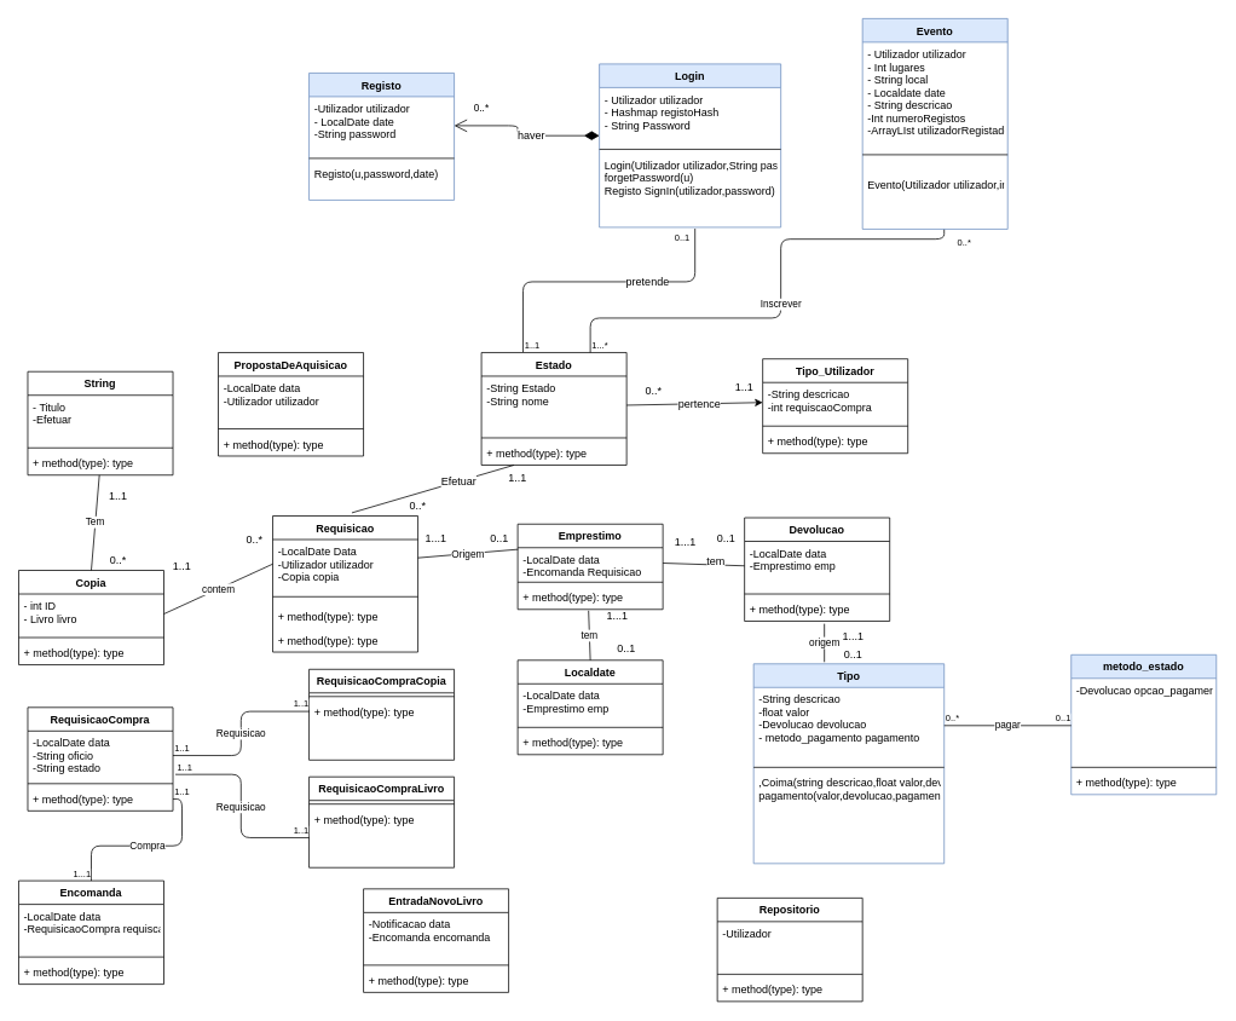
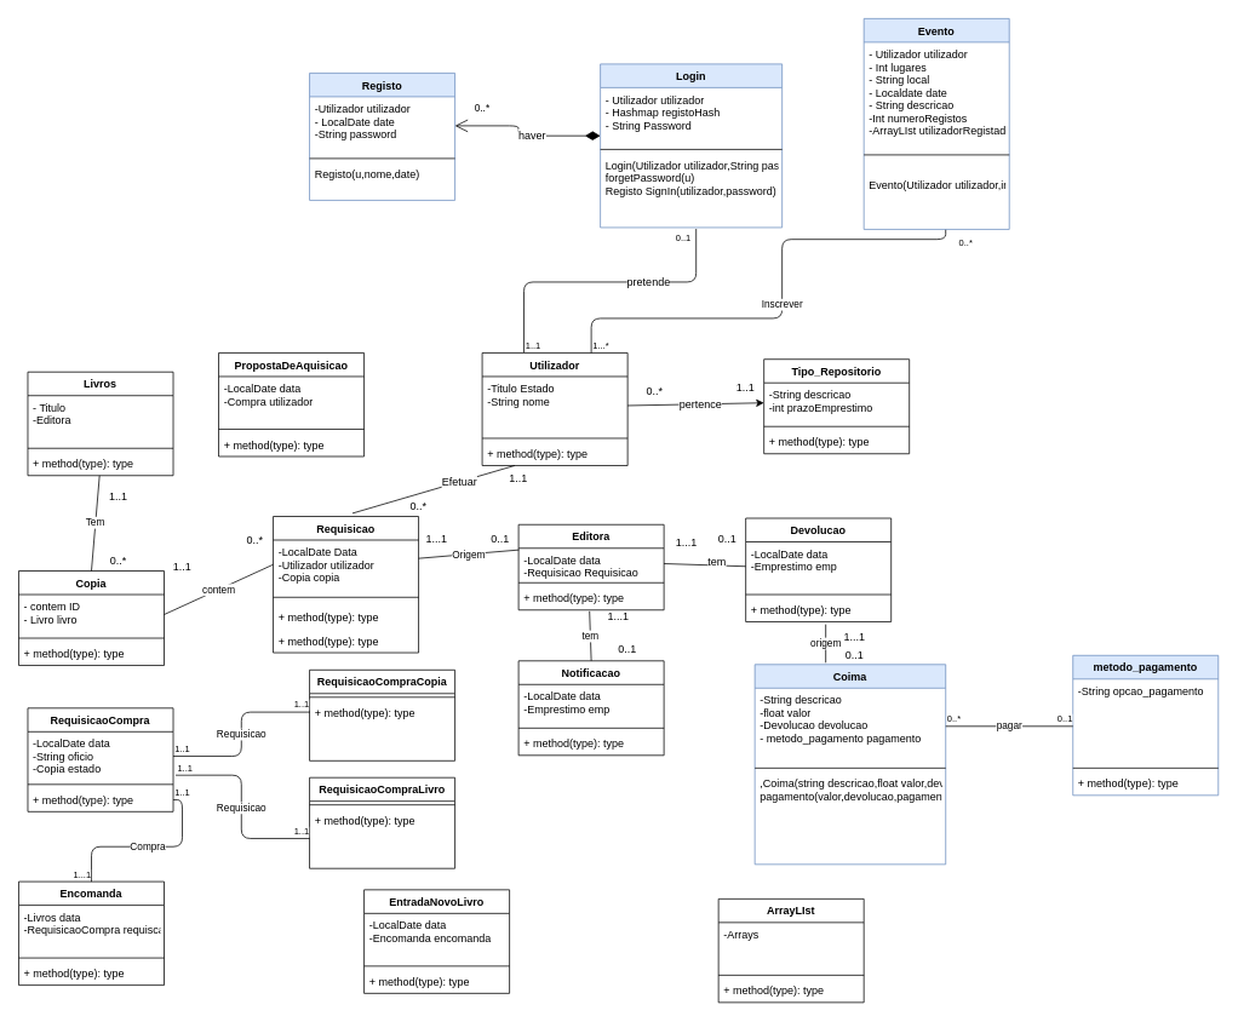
- <mxCell id="104" value="Registo(u,password,date)&#10;" style="text;strokeColor=none;fillColor=none;align=left;verticalAlign=top;spacingLeft=4;spacingRight=4;overflow=hidden;rotatable=0;points=[[0,0.5],[1,0.5]];portConstraint=eastwest;" parent="101" vertex="1"><mxGeometry y="98" width="160" height="42" as="geometry" /></mxCell>
+ <mxCell id="104" value="Registo(u,nome,date)&#10;" style="text;strokeColor=none;fillColor=none;align=left;verticalAlign=top;spacingLeft=4;spacingRight=4;overflow=hidden;rotatable=0;points=[[0,0.5],[1,0.5]];portConstraint=eastwest;" parent="101" vertex="1"><mxGeometry y="98" width="160" height="42" as="geometry" /></mxCell>
- <mxCell id="6" value="Estado" style="swimlane;fontStyle=1;align=center;verticalAlign=top;childLayout=stackLayout;horizontal=1;startSize=26;horizontalStack=0;resizeParent=1;resizeParentMax=0;resizeLast=0;collapsible=1;marginBottom=0;" parent="1" vertex="1"><mxGeometry x="530" y="388" width="160" height="124" as="geometry" /></mxCell>
+ <mxCell id="6" value="Utilizador" style="swimlane;fontStyle=1;align=center;verticalAlign=top;childLayout=stackLayout;horizontal=1;startSize=26;horizontalStack=0;resizeParent=1;resizeParentMax=0;resizeLast=0;collapsible=1;marginBottom=0;" parent="1" vertex="1"><mxGeometry x="530" y="388" width="160" height="124" as="geometry" /></mxCell>
- <mxCell id="10" value="Tipo_Utilizador" style="swimlane;fontStyle=1;align=center;verticalAlign=top;childLayout=stackLayout;horizontal=1;startSize=26;horizontalStack=0;resizeParent=1;resizeParentMax=0;resizeLast=0;collapsible=1;marginBottom=0;" parent="1" vertex="1"><mxGeometry x="840" y="395" width="160" height="104" as="geometry" /></mxCell>
+ <mxCell id="10" value="Tipo_Repositorio" style="swimlane;fontStyle=1;align=center;verticalAlign=top;childLayout=stackLayout;horizontal=1;startSize=26;horizontalStack=0;resizeParent=1;resizeParentMax=0;resizeLast=0;collapsible=1;marginBottom=0;" parent="1" vertex="1"><mxGeometry x="840" y="395" width="160" height="104" as="geometry" /></mxCell>
- <mxCell id="2" value="String" style="swimlane;fontStyle=1;align=center;verticalAlign=top;childLayout=stackLayout;horizontal=1;startSize=26;horizontalStack=0;resizeParent=1;resizeParentMax=0;resizeLast=0;collapsible=1;marginBottom=0;" parent="1" vertex="1"><mxGeometry x="30" y="409" width="160" height="114" as="geometry" /></mxCell>
+ <mxCell id="2" value="Livros" style="swimlane;fontStyle=1;align=center;verticalAlign=top;childLayout=stackLayout;horizontal=1;startSize=26;horizontalStack=0;resizeParent=1;resizeParentMax=0;resizeLast=0;collapsible=1;marginBottom=0;" parent="1" vertex="1"><mxGeometry x="30" y="409" width="160" height="114" as="geometry" /></mxCell>
- <mxCell id="75" value="-LocalDate data&#10;-Utilizador utilizador&#10;" style="text;strokeColor=none;fillColor=none;align=left;verticalAlign=top;spacingLeft=4;spacingRight=4;overflow=hidden;rotatable=0;points=[[0,0.5],[1,0.5]];portConstraint=eastwest;" parent="74" vertex="1"><mxGeometry y="26" width="160" height="54" as="geometry" /></mxCell>
+ <mxCell id="75" value="-LocalDate data&#10;-Compra utilizador&#10;" style="text;strokeColor=none;fillColor=none;align=left;verticalAlign=top;spacingLeft=4;spacingRight=4;overflow=hidden;rotatable=0;points=[[0,0.5],[1,0.5]];portConstraint=eastwest;" parent="74" vertex="1"><mxGeometry y="26" width="160" height="54" as="geometry" /></mxCell>
- <mxCell id="7" value="-String Estado&#10;-String nome&#10;" style="text;strokeColor=none;fillColor=none;align=left;verticalAlign=top;spacingLeft=4;spacingRight=4;overflow=hidden;rotatable=0;points=[[0,0.5],[1,0.5]];portConstraint=eastwest;" parent="6" vertex="1"><mxGeometry y="26" width="160" height="64" as="geometry" /></mxCell>
+ <mxCell id="7" value="-Titulo Estado&#10;-String nome&#10;" style="text;strokeColor=none;fillColor=none;align=left;verticalAlign=top;spacingLeft=4;spacingRight=4;overflow=hidden;rotatable=0;points=[[0,0.5],[1,0.5]];portConstraint=eastwest;" parent="6" vertex="1"><mxGeometry y="26" width="160" height="64" as="geometry" /></mxCell>
- <mxCell id="11" value="-String descricao&#10;-int requiscaoCompra&#10;" style="text;strokeColor=none;fillColor=none;align=left;verticalAlign=top;spacingLeft=4;spacingRight=4;overflow=hidden;rotatable=0;points=[[0,0.5],[1,0.5]];portConstraint=eastwest;" parent="10" vertex="1"><mxGeometry y="26" width="160" height="44" as="geometry" /></mxCell>
+ <mxCell id="11" value="-String descricao&#10;-int prazoEmprestimo&#10;" style="text;strokeColor=none;fillColor=none;align=left;verticalAlign=top;spacingLeft=4;spacingRight=4;overflow=hidden;rotatable=0;points=[[0,0.5],[1,0.5]];portConstraint=eastwest;" parent="10" vertex="1"><mxGeometry y="26" width="160" height="44" as="geometry" /></mxCell>
- <mxCell id="3" value="- Titulo&#10;-Efetuar&#10;" style="text;strokeColor=none;fillColor=none;align=left;verticalAlign=top;spacingLeft=4;spacingRight=4;overflow=hidden;rotatable=0;points=[[0,0.5],[1,0.5]];portConstraint=eastwest;" parent="2" vertex="1"><mxGeometry y="26" width="160" height="54" as="geometry" /></mxCell>
+ <mxCell id="3" value="- Titulo&#10;-Editora&#10;" style="text;strokeColor=none;fillColor=none;align=left;verticalAlign=top;spacingLeft=4;spacingRight=4;overflow=hidden;rotatable=0;points=[[0,0.5],[1,0.5]];portConstraint=eastwest;" parent="2" vertex="1"><mxGeometry y="26" width="160" height="54" as="geometry" /></mxCell>
- <mxCell id="37" value="Emprestimo" style="swimlane;fontStyle=1;align=center;verticalAlign=top;childLayout=stackLayout;horizontal=1;startSize=26;horizontalStack=0;resizeParent=1;resizeParentMax=0;resizeLast=0;collapsible=1;marginBottom=0;" parent="1" vertex="1"><mxGeometry x="570" y="577" width="160" height="94" as="geometry" /></mxCell>
+ <mxCell id="37" value="Editora" style="swimlane;fontStyle=1;align=center;verticalAlign=top;childLayout=stackLayout;horizontal=1;startSize=26;horizontalStack=0;resizeParent=1;resizeParentMax=0;resizeLast=0;collapsible=1;marginBottom=0;" parent="1" vertex="1"><mxGeometry x="570" y="577" width="160" height="94" as="geometry" /></mxCell>
- <mxCell id="38" value="-LocalDate data&#10;-Encomanda Requisicao&#10;" style="text;strokeColor=none;fillColor=none;align=left;verticalAlign=top;spacingLeft=4;spacingRight=4;overflow=hidden;rotatable=0;points=[[0,0.5],[1,0.5]];portConstraint=eastwest;" parent="37" vertex="1"><mxGeometry y="26" width="160" height="34" as="geometry" /></mxCell>
+ <mxCell id="38" value="-LocalDate data&#10;-Requisicao Requisicao&#10;" style="text;strokeColor=none;fillColor=none;align=left;verticalAlign=top;spacingLeft=4;spacingRight=4;overflow=hidden;rotatable=0;points=[[0,0.5],[1,0.5]];portConstraint=eastwest;" parent="37" vertex="1"><mxGeometry y="26" width="160" height="34" as="geometry" /></mxCell>
- <mxCell id="19" value="- int ID&#10;- Livro livro&#10;" style="text;strokeColor=none;fillColor=none;align=left;verticalAlign=top;spacingLeft=4;spacingRight=4;overflow=hidden;rotatable=0;points=[[0,0.5],[1,0.5]];portConstraint=eastwest;" parent="18" vertex="1"><mxGeometry y="26" width="160" height="44" as="geometry" /></mxCell>
+ <mxCell id="19" value="- contem ID&#10;- Livro livro&#10;" style="text;strokeColor=none;fillColor=none;align=left;verticalAlign=top;spacingLeft=4;spacingRight=4;overflow=hidden;rotatable=0;points=[[0,0.5],[1,0.5]];portConstraint=eastwest;" parent="18" vertex="1"><mxGeometry y="26" width="160" height="44" as="geometry" /></mxCell>
- <mxCell id="115" value="metodo_estado" style="swimlane;fontStyle=1;align=center;verticalAlign=top;childLayout=stackLayout;horizontal=1;startSize=26;horizontalStack=0;resizeParent=1;resizeParentMax=0;resizeLast=0;collapsible=1;marginBottom=0;fillColor=#dae8fc;strokeColor=#6c8ebf;" parent="1" vertex="1"><mxGeometry x="1180" y="721" width="160" height="154" as="geometry" /></mxCell>
+ <mxCell id="115" value="metodo_pagamento" style="swimlane;fontStyle=1;align=center;verticalAlign=top;childLayout=stackLayout;horizontal=1;startSize=26;horizontalStack=0;resizeParent=1;resizeParentMax=0;resizeLast=0;collapsible=1;marginBottom=0;fillColor=#dae8fc;strokeColor=#6c8ebf;" parent="1" vertex="1"><mxGeometry x="1180" y="721" width="160" height="154" as="geometry" /></mxCell>
- <mxCell id="59" value="Localdate" style="swimlane;fontStyle=1;align=center;verticalAlign=top;childLayout=stackLayout;horizontal=1;startSize=26;horizontalStack=0;resizeParent=1;resizeParentMax=0;resizeLast=0;collapsible=1;marginBottom=0;" parent="1" vertex="1"><mxGeometry x="570" y="727" width="160" height="104" as="geometry" /></mxCell>
+ <mxCell id="59" value="Notificacao" style="swimlane;fontStyle=1;align=center;verticalAlign=top;childLayout=stackLayout;horizontal=1;startSize=26;horizontalStack=0;resizeParent=1;resizeParentMax=0;resizeLast=0;collapsible=1;marginBottom=0;" parent="1" vertex="1"><mxGeometry x="570" y="727" width="160" height="104" as="geometry" /></mxCell>
- <mxCell id="52" value="Tipo" style="swimlane;fontStyle=1;align=center;verticalAlign=top;childLayout=stackLayout;horizontal=1;startSize=26;horizontalStack=0;resizeParent=1;resizeParentMax=0;resizeLast=0;collapsible=1;marginBottom=0;fillColor=#dae8fc;strokeColor=#6c8ebf;" parent="1" vertex="1"><mxGeometry x="830" y="731" width="210" height="220" as="geometry" /></mxCell>
+ <mxCell id="52" value="Coima" style="swimlane;fontStyle=1;align=center;verticalAlign=top;childLayout=stackLayout;horizontal=1;startSize=26;horizontalStack=0;resizeParent=1;resizeParentMax=0;resizeLast=0;collapsible=1;marginBottom=0;fillColor=#dae8fc;strokeColor=#6c8ebf;" parent="1" vertex="1"><mxGeometry x="830" y="731" width="210" height="220" as="geometry" /></mxCell>
- <mxCell id="116" value="-Devolucao opcao_pagamento&#10;&#10;" style="text;strokeColor=none;fillColor=none;align=left;verticalAlign=top;spacingLeft=4;spacingRight=4;overflow=hidden;rotatable=0;points=[[0,0.5],[1,0.5]];portConstraint=eastwest;" parent="115" vertex="1"><mxGeometry y="26" width="160" height="94" as="geometry" /></mxCell>
+ <mxCell id="116" value="-String opcao_pagamento&#10;&#10;" style="text;strokeColor=none;fillColor=none;align=left;verticalAlign=top;spacingLeft=4;spacingRight=4;overflow=hidden;rotatable=0;points=[[0,0.5],[1,0.5]];portConstraint=eastwest;" parent="115" vertex="1"><mxGeometry y="26" width="160" height="94" as="geometry" /></mxCell>
- <mxCell id="83" value="-LocalDate data&#10;-String oficio&#10;-String estado&#10;" style="text;strokeColor=none;fillColor=none;align=left;verticalAlign=top;spacingLeft=4;spacingRight=4;overflow=hidden;rotatable=0;points=[[0,0.5],[1,0.5]];portConstraint=eastwest;" parent="82" vertex="1"><mxGeometry y="26" width="160" height="54" as="geometry" /></mxCell>
+ <mxCell id="83" value="-LocalDate data&#10;-String oficio&#10;-Copia estado&#10;" style="text;strokeColor=none;fillColor=none;align=left;verticalAlign=top;spacingLeft=4;spacingRight=4;overflow=hidden;rotatable=0;points=[[0,0.5],[1,0.5]];portConstraint=eastwest;" parent="82" vertex="1"><mxGeometry y="26" width="160" height="54" as="geometry" /></mxCell>
- <mxCell id="78" value="Repositorio" style="swimlane;fontStyle=1;align=center;verticalAlign=top;childLayout=stackLayout;horizontal=1;startSize=26;horizontalStack=0;resizeParent=1;resizeParentMax=0;resizeLast=0;collapsible=1;marginBottom=0;" parent="1" vertex="1"><mxGeometry x="790" y="989" width="160" height="114" as="geometry" /></mxCell>
+ <mxCell id="78" value="ArrayLIst" style="swimlane;fontStyle=1;align=center;verticalAlign=top;childLayout=stackLayout;horizontal=1;startSize=26;horizontalStack=0;resizeParent=1;resizeParentMax=0;resizeLast=0;collapsible=1;marginBottom=0;" parent="1" vertex="1"><mxGeometry x="790" y="989" width="160" height="114" as="geometry" /></mxCell>
- <mxCell id="67" value="-LocalDate data&#10;-RequisicaoCompra requiscaoCompra&#10;" style="text;strokeColor=none;fillColor=none;align=left;verticalAlign=top;spacingLeft=4;spacingRight=4;overflow=hidden;rotatable=0;points=[[0,0.5],[1,0.5]];portConstraint=eastwest;" parent="66" vertex="1"><mxGeometry y="26" width="160" height="54" as="geometry" /></mxCell>
+ <mxCell id="67" value="-Livros data&#10;-RequisicaoCompra requiscaoCompra&#10;" style="text;strokeColor=none;fillColor=none;align=left;verticalAlign=top;spacingLeft=4;spacingRight=4;overflow=hidden;rotatable=0;points=[[0,0.5],[1,0.5]];portConstraint=eastwest;" parent="66" vertex="1"><mxGeometry y="26" width="160" height="54" as="geometry" /></mxCell>
- <mxCell id="71" value="-Notificacao data&#10;-Encomanda encomanda&#10;" style="text;strokeColor=none;fillColor=none;align=left;verticalAlign=top;spacingLeft=4;spacingRight=4;overflow=hidden;rotatable=0;points=[[0,0.5],[1,0.5]];portConstraint=eastwest;" parent="70" vertex="1"><mxGeometry y="26" width="160" height="54" as="geometry" /></mxCell>
+ <mxCell id="71" value="-LocalDate data&#10;-Encomanda encomanda&#10;" style="text;strokeColor=none;fillColor=none;align=left;verticalAlign=top;spacingLeft=4;spacingRight=4;overflow=hidden;rotatable=0;points=[[0,0.5],[1,0.5]];portConstraint=eastwest;" parent="70" vertex="1"><mxGeometry y="26" width="160" height="54" as="geometry" /></mxCell>
- <mxCell id="79" value="-Utilizador" style="text;strokeColor=none;fillColor=none;align=left;verticalAlign=top;spacingLeft=4;spacingRight=4;overflow=hidden;rotatable=0;points=[[0,0.5],[1,0.5]];portConstraint=eastwest;" parent="78" vertex="1"><mxGeometry y="26" width="160" height="54" as="geometry" /></mxCell>
+ <mxCell id="79" value="-Arrays" style="text;strokeColor=none;fillColor=none;align=left;verticalAlign=top;spacingLeft=4;spacingRight=4;overflow=hidden;rotatable=0;points=[[0,0.5],[1,0.5]];portConstraint=eastwest;" parent="78" vertex="1"><mxGeometry y="26" width="160" height="54" as="geometry" /></mxCell>
